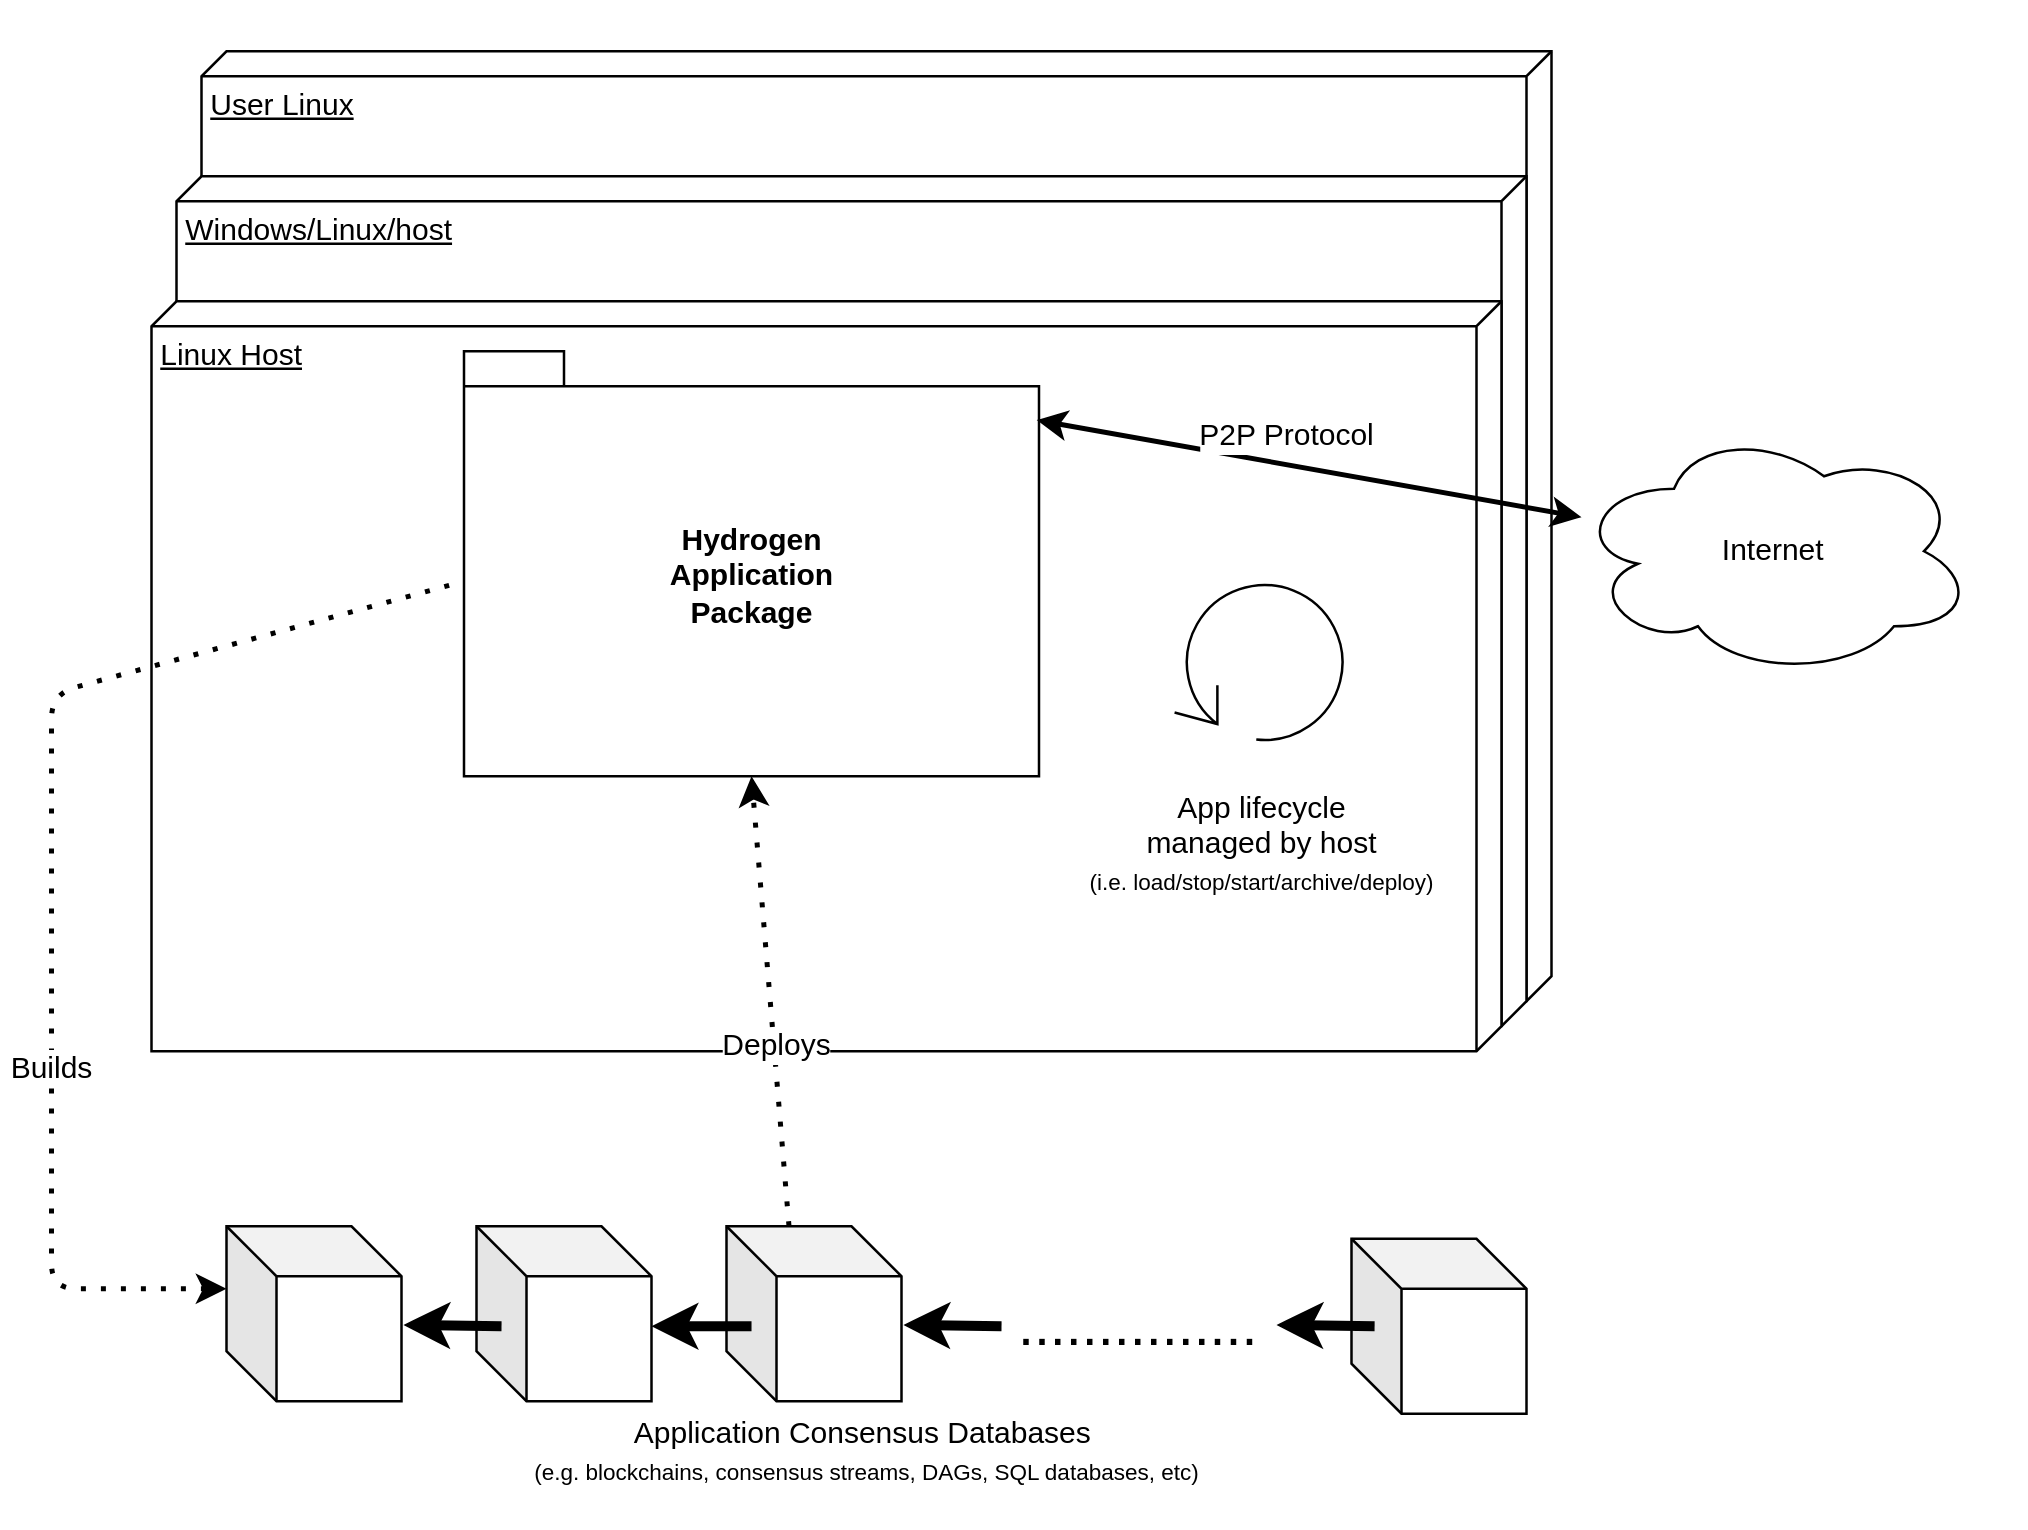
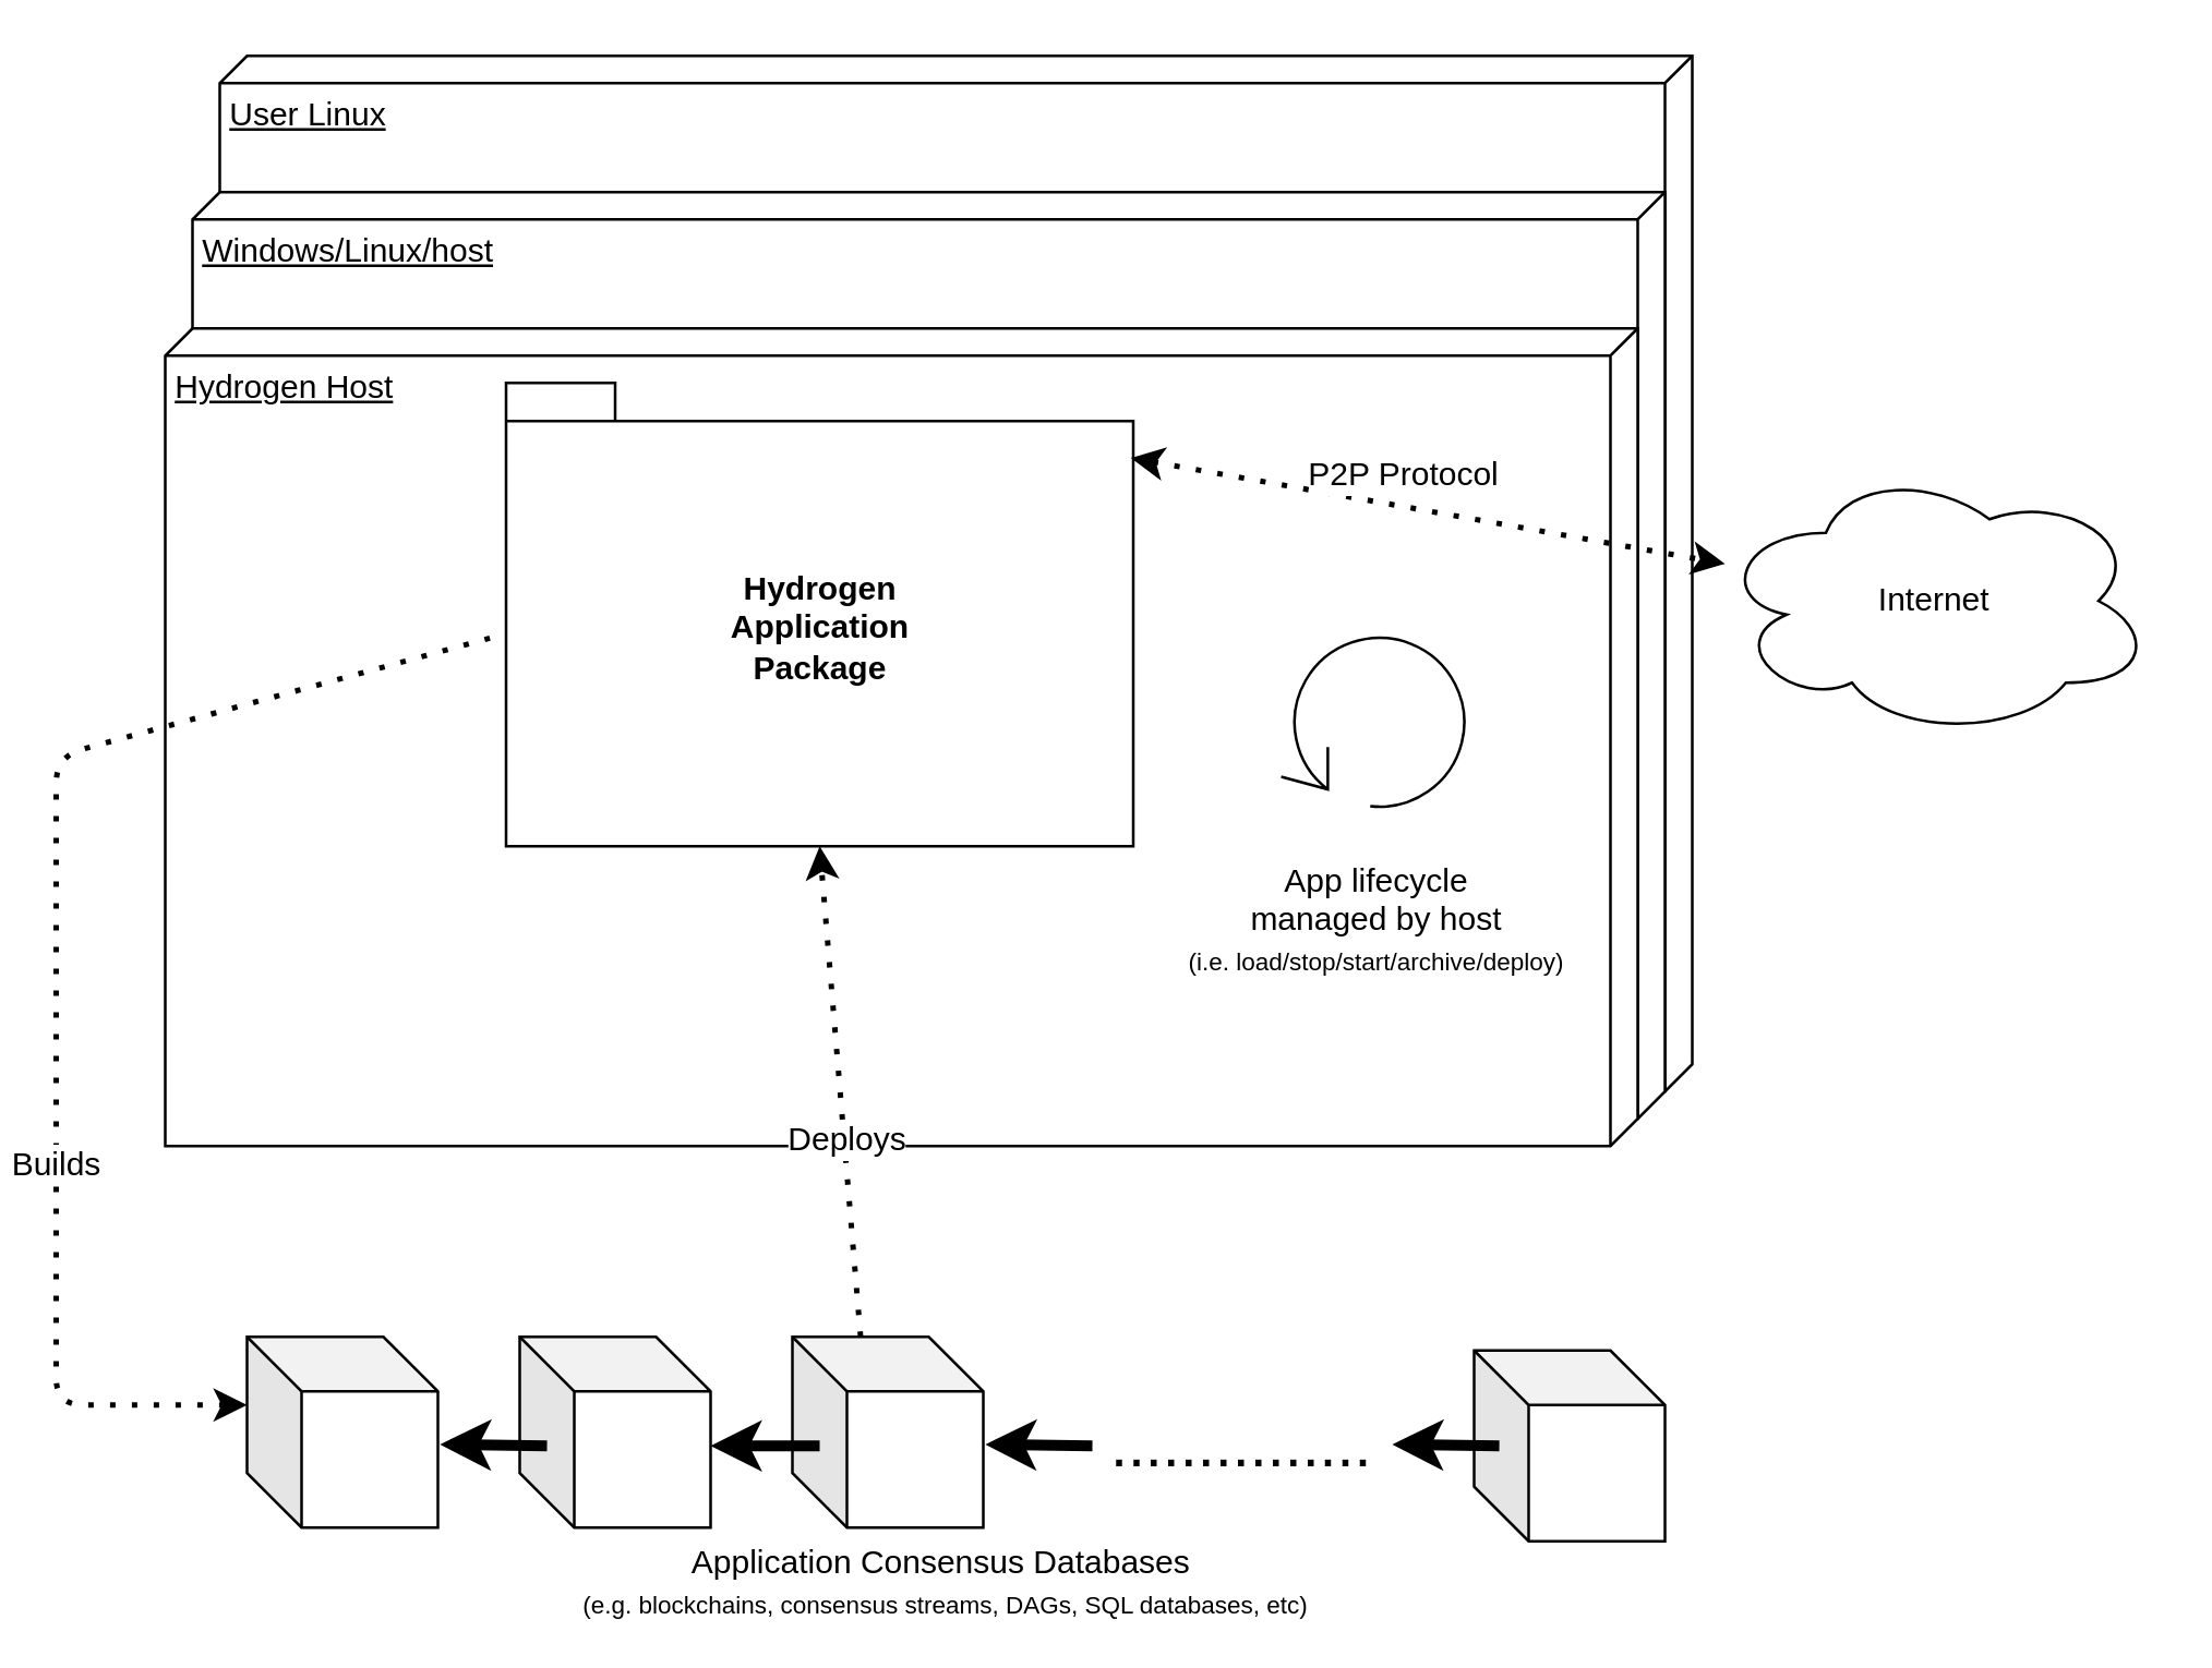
- <mxCell id="4" value="Linux Host" style="verticalAlign=top;align=left;spacingTop=8;spacingLeft=2;spacingRight=12;shape=cube;size=10;direction=south;fontStyle=4;html=1;" parent="1" vertex="1"><mxGeometry x="60" y="120" width="540" height="300" as="geometry" /></mxCell>
+ <mxCell id="4" value="Hydrogen Host" style="verticalAlign=top;align=left;spacingTop=8;spacingLeft=2;spacingRight=12;shape=cube;size=10;direction=south;fontStyle=4;html=1;" parent="1" vertex="1"><mxGeometry x="60" y="120" width="540" height="300" as="geometry" /></mxCell>
- <mxCell id="23" value="" style="endArrow=classic;dashed=0;html=1;dashPattern=1 3;strokeWidth=2;fontSize=12;exitX=0.996;exitY=0.162;exitDx=0;exitDy=0;exitPerimeter=0;startArrow=classic;startFill=1;endFill=1;" parent="1" source="5" target="22" edge="1"><mxGeometry width="50" height="50" relative="1" as="geometry"><mxPoint x="330" y="310" as="sourcePoint" /><mxPoint x="380" y="260" as="targetPoint" /></mxGeometry></mxCell>
+ <mxCell id="23" value="" style="endArrow=classic;dashed=1;html=1;dashPattern=1 3;strokeWidth=2;fontSize=12;exitX=0.996;exitY=0.162;exitDx=0;exitDy=0;exitPerimeter=0;startArrow=classic;startFill=1;endFill=1;" parent="1" source="5" target="22" edge="1"><mxGeometry width="50" height="50" relative="1" as="geometry"><mxPoint x="330" y="310" as="sourcePoint" /><mxPoint x="380" y="260" as="targetPoint" /></mxGeometry></mxCell>
